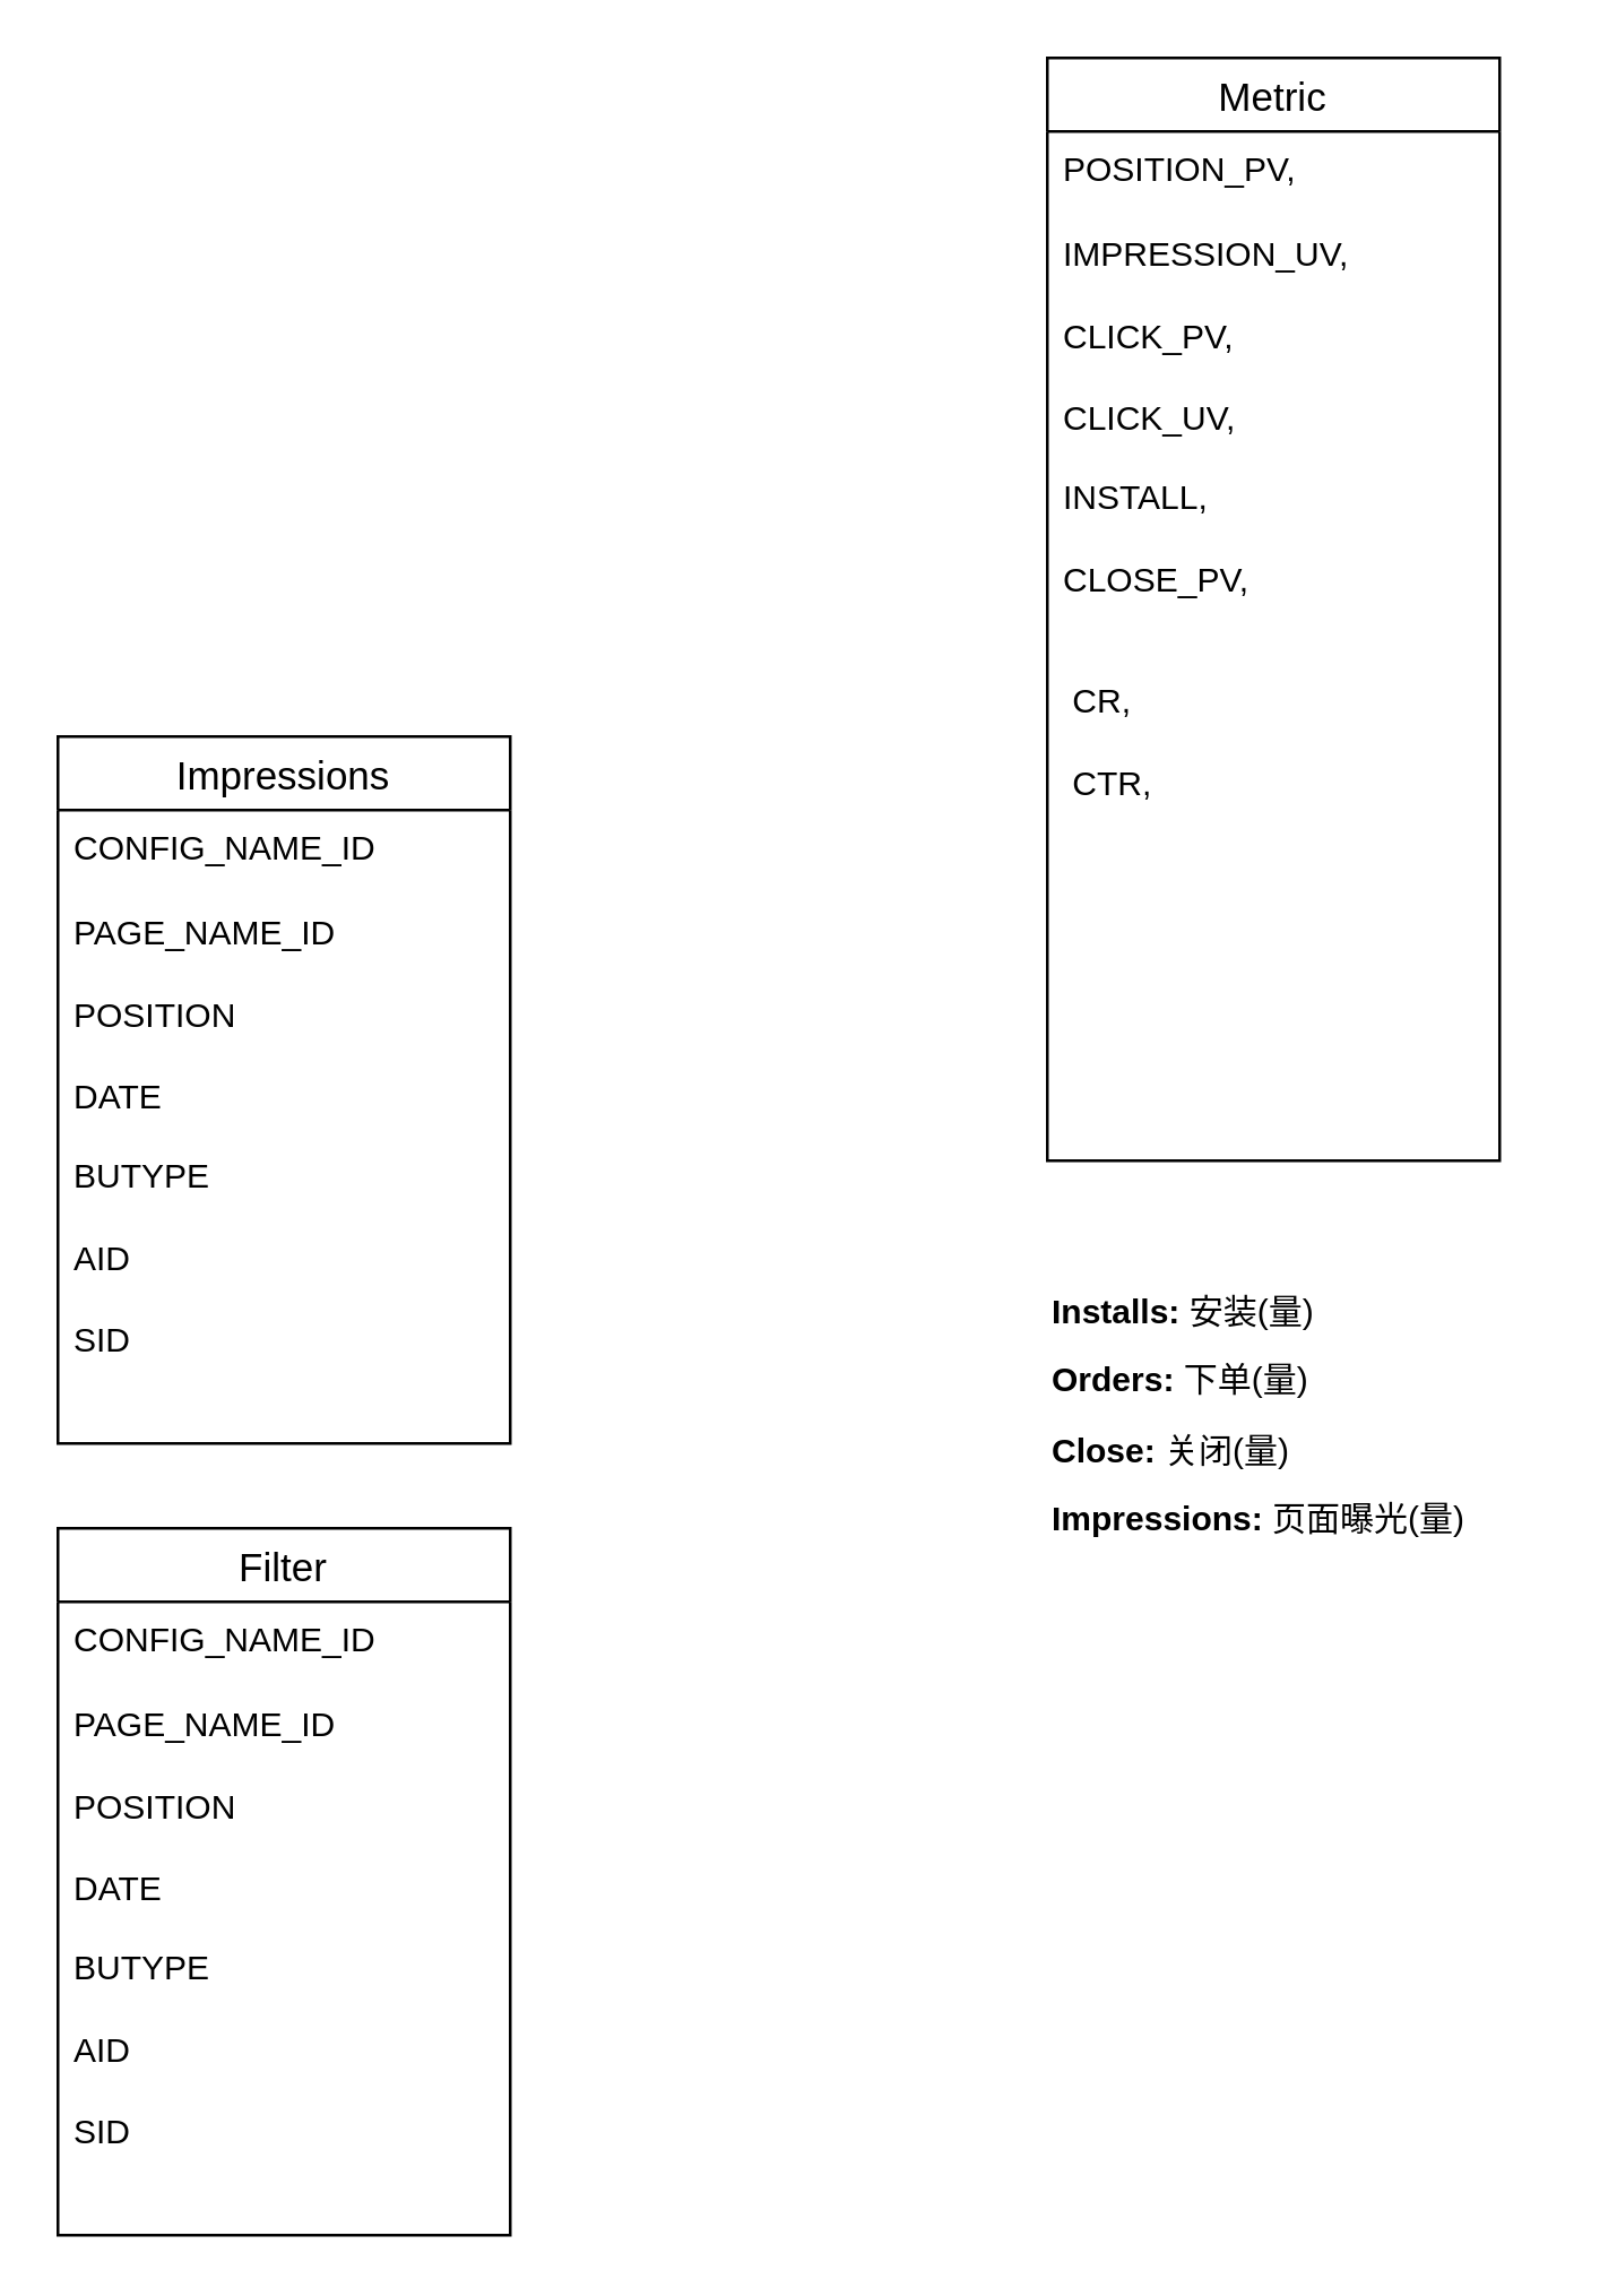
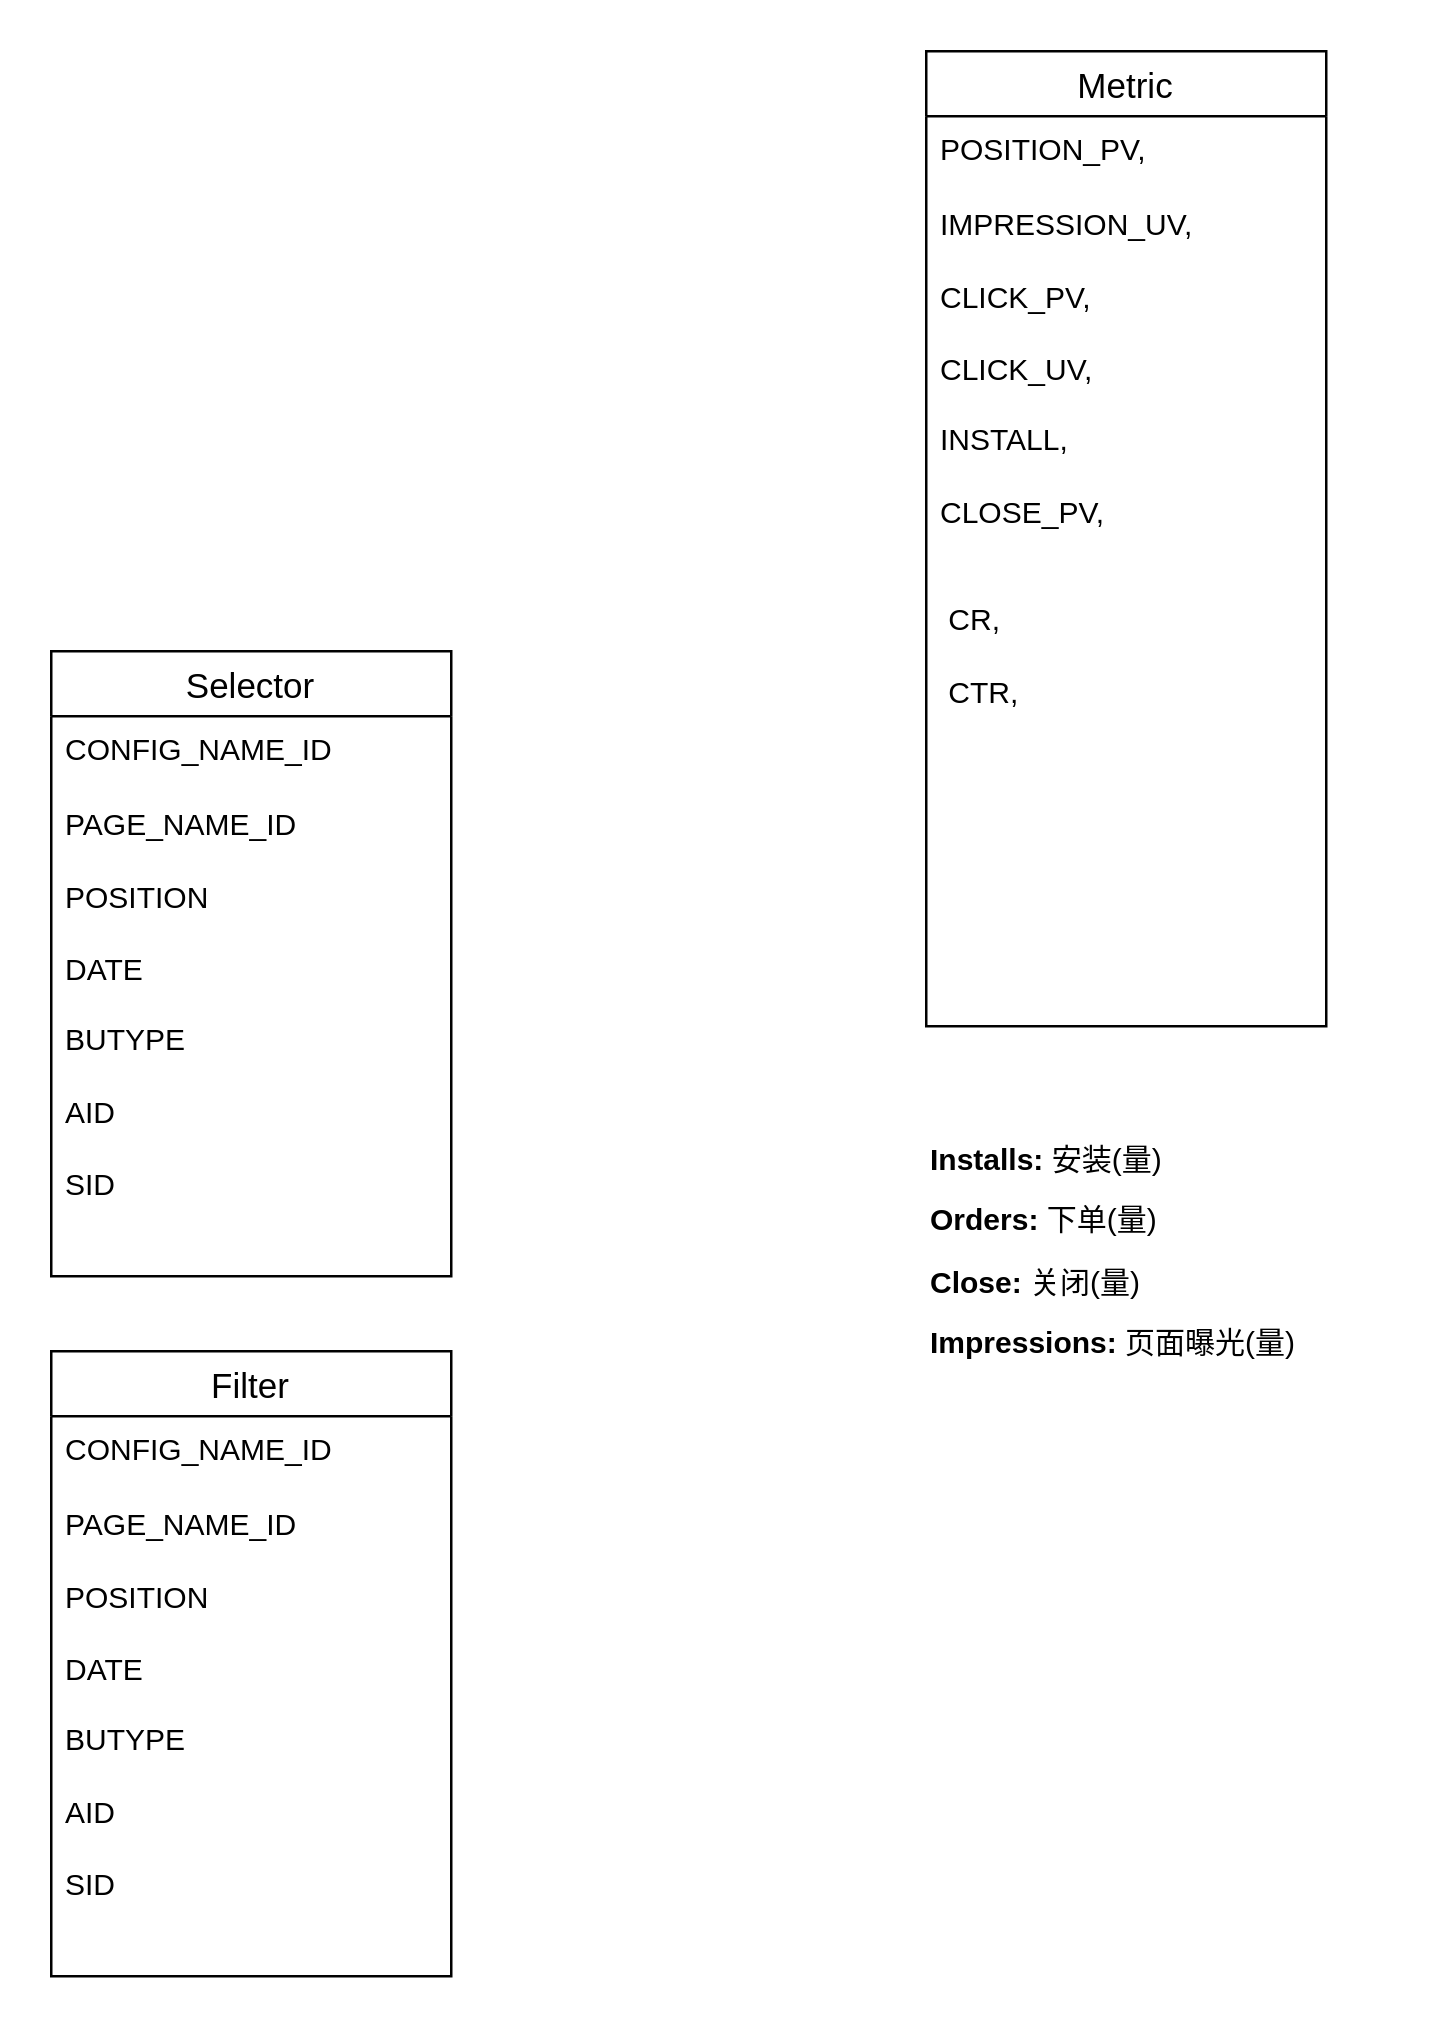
- <mxCell id="9" value="Impressions" style="swimlane;fontStyle=0;childLayout=stackLayout;horizontal=1;startSize=26;horizontalStack=0;resizeParent=1;resizeParentMax=0;resizeLast=0;collapsible=1;marginBottom=0;align=center;fontSize=14;" vertex="1" parent="1"><mxGeometry x="20" y="260" width="160" height="250" as="geometry" /></mxCell>
+ <mxCell id="9" value="Selector" style="swimlane;fontStyle=0;childLayout=stackLayout;horizontal=1;startSize=26;horizontalStack=0;resizeParent=1;resizeParentMax=0;resizeLast=0;collapsible=1;marginBottom=0;align=center;fontSize=14;" vertex="1" parent="1"><mxGeometry x="20" y="260" width="160" height="250" as="geometry" /></mxCell>
